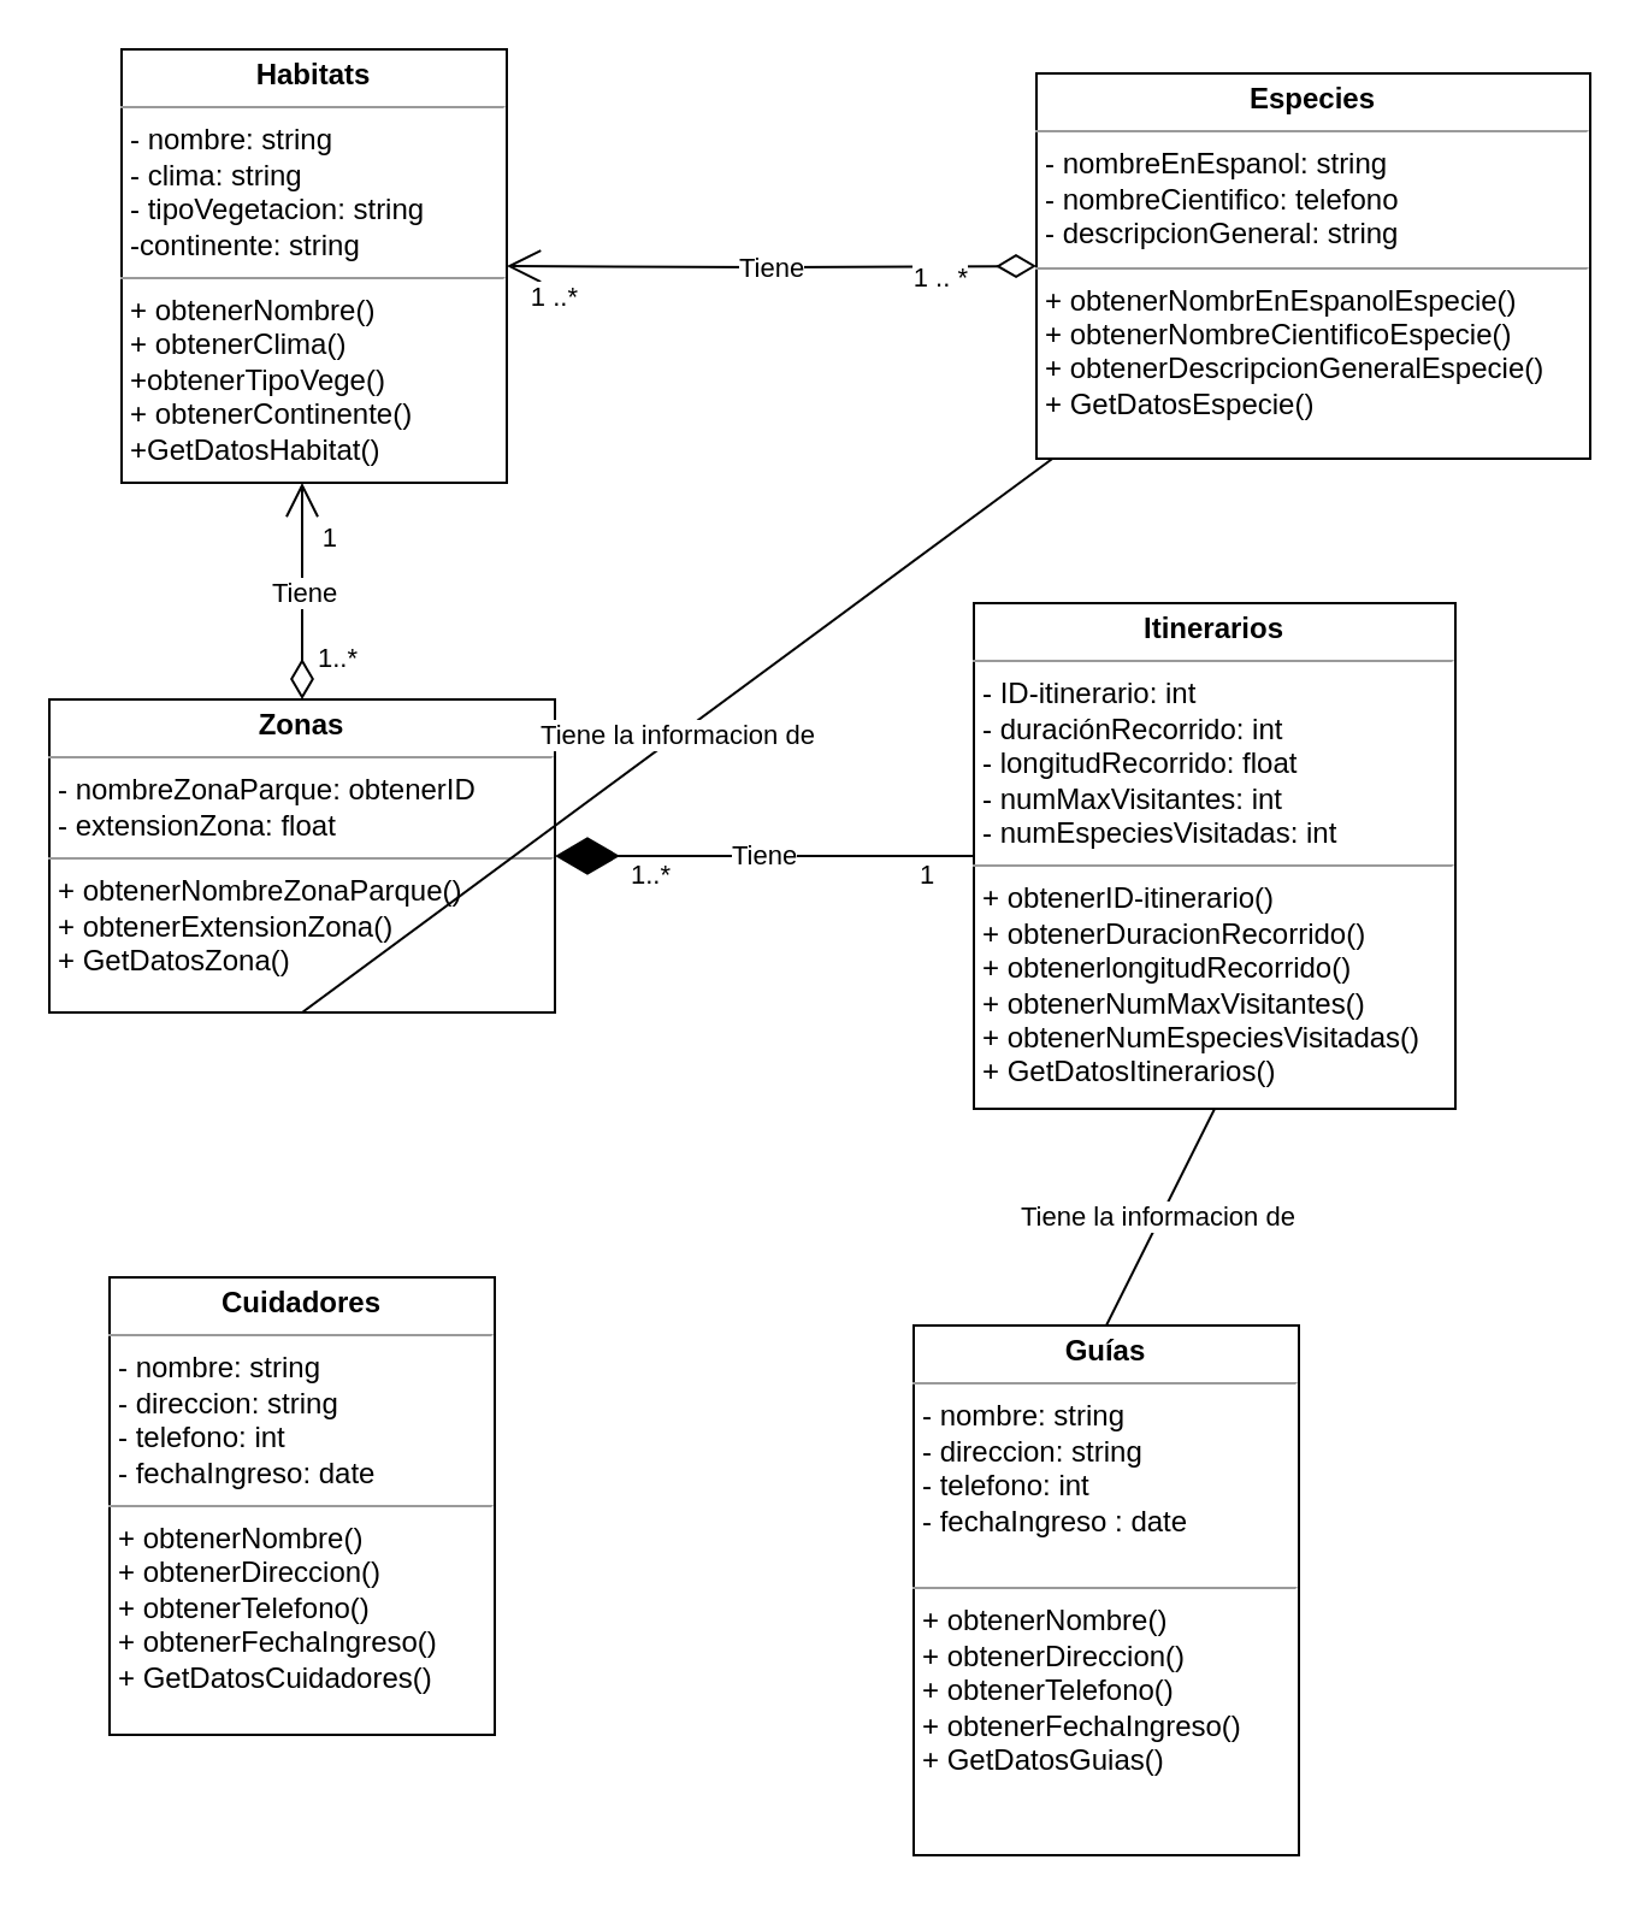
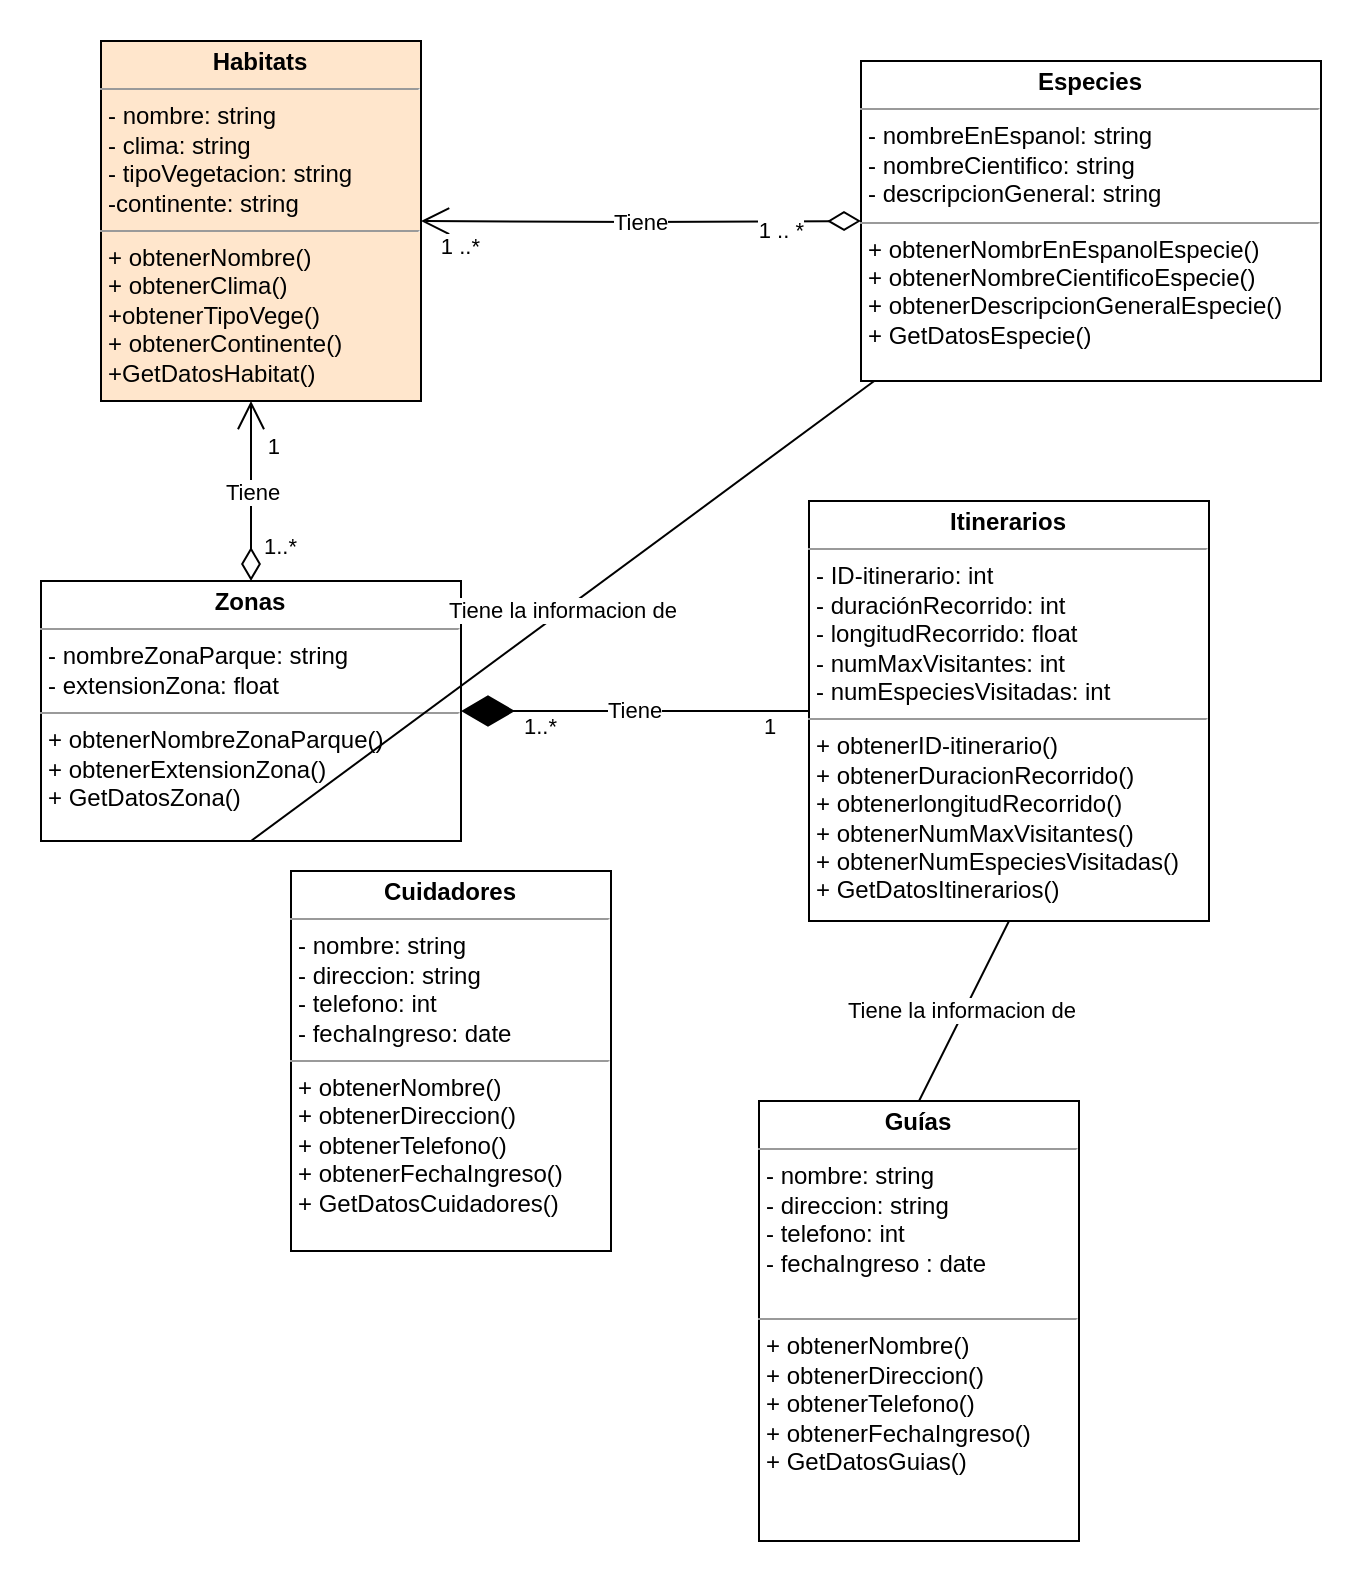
- <mxCell id="2" value="&lt;p style=&quot;margin:0px;margin-top:4px;text-align:center;&quot;&gt;&lt;b&gt;Especies&lt;/b&gt;&lt;/p&gt;&lt;hr size=&quot;1&quot;&gt;&lt;p style=&quot;margin:0px;margin-left:4px;&quot;&gt;- nombreEnEspanol: string&lt;/p&gt;&lt;p style=&quot;margin:0px;margin-left:4px;&quot;&gt;- nombreCientifico: telefono&lt;/p&gt;&lt;p style=&quot;margin:0px;margin-left:4px;&quot;&gt;- descripcionGeneral: string&lt;/p&gt;&lt;hr size=&quot;1&quot;&gt;&lt;p style=&quot;margin:0px;margin-left:4px;&quot;&gt;+ obtenerNombrEnEspanolEspecie()&lt;/p&gt;&lt;p style=&quot;margin:0px;margin-left:4px;&quot;&gt;+ obtenerNombreCientificoEspecie()&lt;/p&gt;&lt;p style=&quot;margin:0px;margin-left:4px;&quot;&gt;+ obtenerDescripcionGeneralEspecie()&lt;/p&gt;&lt;p style=&quot;margin:0px;margin-left:4px;&quot;&gt;+ GetDatosEspecie()&lt;/p&gt;" style="verticalAlign=top;align=left;overflow=fill;fontSize=12;fontFamily=Helvetica;html=1;whiteSpace=wrap;" parent="1" vertex="1"><mxGeometry x="430" y="30" width="230" height="160" as="geometry" /></mxCell>
+ <mxCell id="2" value="&lt;p style=&quot;margin:0px;margin-top:4px;text-align:center;&quot;&gt;&lt;b&gt;Especies&lt;/b&gt;&lt;/p&gt;&lt;hr size=&quot;1&quot;&gt;&lt;p style=&quot;margin:0px;margin-left:4px;&quot;&gt;- nombreEnEspanol: string&lt;/p&gt;&lt;p style=&quot;margin:0px;margin-left:4px;&quot;&gt;- nombreCientifico: string&lt;/p&gt;&lt;p style=&quot;margin:0px;margin-left:4px;&quot;&gt;- descripcionGeneral: string&lt;/p&gt;&lt;hr size=&quot;1&quot;&gt;&lt;p style=&quot;margin:0px;margin-left:4px;&quot;&gt;+ obtenerNombrEnEspanolEspecie()&lt;/p&gt;&lt;p style=&quot;margin:0px;margin-left:4px;&quot;&gt;+ obtenerNombreCientificoEspecie()&lt;/p&gt;&lt;p style=&quot;margin:0px;margin-left:4px;&quot;&gt;+ obtenerDescripcionGeneralEspecie()&lt;/p&gt;&lt;p style=&quot;margin:0px;margin-left:4px;&quot;&gt;+ GetDatosEspecie()&lt;/p&gt;" style="verticalAlign=top;align=left;overflow=fill;fontSize=12;fontFamily=Helvetica;html=1;whiteSpace=wrap;" parent="1" vertex="1"><mxGeometry x="430" y="30" width="230" height="160" as="geometry" /></mxCell>
- <mxCell id="3" value="&lt;p style=&quot;margin:0px;margin-top:4px;text-align:center;&quot;&gt;&lt;b&gt;Habitats&lt;/b&gt;&lt;/p&gt;&lt;hr size=&quot;1&quot;&gt;&lt;p style=&quot;margin:0px;margin-left:4px;&quot;&gt;- nombre: string&lt;/p&gt;&lt;p style=&quot;margin:0px;margin-left:4px;&quot;&gt;- clima: string&lt;/p&gt;&lt;p style=&quot;margin:0px;margin-left:4px;&quot;&gt;- tipoVegetacion: string&lt;/p&gt;&lt;p style=&quot;margin:0px;margin-left:4px;&quot;&gt;-continente: string&lt;/p&gt;&lt;hr size=&quot;1&quot;&gt;&lt;p style=&quot;margin:0px;margin-left:4px;&quot;&gt;+ obtenerNombre()&lt;/p&gt;&lt;p style=&quot;margin:0px;margin-left:4px;&quot;&gt;+ obtenerClima()&lt;/p&gt;&lt;p style=&quot;margin:0px;margin-left:4px;&quot;&gt;+obtenerTipoVege()&lt;/p&gt;&lt;p style=&quot;margin:0px;margin-left:4px;&quot;&gt;+ obtenerContinente()&lt;/p&gt;&lt;p style=&quot;margin:0px;margin-left:4px;&quot;&gt;+GetDatosHabitat()&lt;/p&gt;" style="verticalAlign=top;align=left;overflow=fill;fontSize=12;fontFamily=Helvetica;html=1;whiteSpace=wrap;" parent="1" vertex="1"><mxGeometry x="50" y="20" width="160" height="180" as="geometry" /></mxCell>
+ <mxCell id="3" value="&lt;p style=&quot;margin:0px;margin-top:4px;text-align:center;&quot;&gt;&lt;b&gt;Habitats&lt;/b&gt;&lt;/p&gt;&lt;hr size=&quot;1&quot;&gt;&lt;p style=&quot;margin:0px;margin-left:4px;&quot;&gt;- nombre: string&lt;/p&gt;&lt;p style=&quot;margin:0px;margin-left:4px;&quot;&gt;- clima: string&lt;/p&gt;&lt;p style=&quot;margin:0px;margin-left:4px;&quot;&gt;- tipoVegetacion: string&lt;/p&gt;&lt;p style=&quot;margin:0px;margin-left:4px;&quot;&gt;-continente: string&lt;/p&gt;&lt;hr size=&quot;1&quot;&gt;&lt;p style=&quot;margin:0px;margin-left:4px;&quot;&gt;+ obtenerNombre()&lt;/p&gt;&lt;p style=&quot;margin:0px;margin-left:4px;&quot;&gt;+ obtenerClima()&lt;/p&gt;&lt;p style=&quot;margin:0px;margin-left:4px;&quot;&gt;+obtenerTipoVege()&lt;/p&gt;&lt;p style=&quot;margin:0px;margin-left:4px;&quot;&gt;+ obtenerContinente()&lt;/p&gt;&lt;p style=&quot;margin:0px;margin-left:4px;&quot;&gt;+GetDatosHabitat()&lt;/p&gt;" style="verticalAlign=top;align=left;overflow=fill;fontSize=12;fontFamily=Helvetica;html=1;whiteSpace=wrap;fillColor=#ffe6cc;" parent="1" vertex="1"><mxGeometry x="50" y="20" width="160" height="180" as="geometry" /></mxCell>
- <mxCell id="4" value="&lt;p style=&quot;margin:0px;margin-top:4px;text-align:center;&quot;&gt;&lt;b&gt;Zonas&lt;/b&gt;&lt;/p&gt;&lt;hr size=&quot;1&quot;&gt;&lt;p style=&quot;margin:0px;margin-left:4px;&quot;&gt;- nombreZonaParque: obtenerID&lt;/p&gt;&lt;p style=&quot;margin:0px;margin-left:4px;&quot;&gt;- extensionZona: float&lt;/p&gt;&lt;hr size=&quot;1&quot;&gt;&lt;p style=&quot;margin:0px;margin-left:4px;&quot;&gt;+ obtenerNombreZonaParque()&lt;/p&gt;&lt;p style=&quot;margin:0px;margin-left:4px;&quot;&gt;+ obtenerExtensionZona()&lt;/p&gt;&lt;p style=&quot;margin:0px;margin-left:4px;&quot;&gt;+ GetDatosZona()&lt;/p&gt;" style="verticalAlign=top;align=left;overflow=fill;fontSize=12;fontFamily=Helvetica;html=1;whiteSpace=wrap;" parent="1" vertex="1"><mxGeometry x="20" y="290" width="210" height="130" as="geometry" /></mxCell>
+ <mxCell id="4" value="&lt;p style=&quot;margin:0px;margin-top:4px;text-align:center;&quot;&gt;&lt;b&gt;Zonas&lt;/b&gt;&lt;/p&gt;&lt;hr size=&quot;1&quot;&gt;&lt;p style=&quot;margin:0px;margin-left:4px;&quot;&gt;- nombreZonaParque: string&lt;/p&gt;&lt;p style=&quot;margin:0px;margin-left:4px;&quot;&gt;- extensionZona: float&lt;/p&gt;&lt;hr size=&quot;1&quot;&gt;&lt;p style=&quot;margin:0px;margin-left:4px;&quot;&gt;+ obtenerNombreZonaParque()&lt;/p&gt;&lt;p style=&quot;margin:0px;margin-left:4px;&quot;&gt;+ obtenerExtensionZona()&lt;/p&gt;&lt;p style=&quot;margin:0px;margin-left:4px;&quot;&gt;+ GetDatosZona()&lt;/p&gt;" style="verticalAlign=top;align=left;overflow=fill;fontSize=12;fontFamily=Helvetica;html=1;whiteSpace=wrap;" parent="1" vertex="1"><mxGeometry x="20" y="290" width="210" height="130" as="geometry" /></mxCell>
- <mxCell id="7" value="&lt;p style=&quot;margin:0px;margin-top:4px;text-align:center;&quot;&gt;&lt;b&gt;Cuidadores&lt;/b&gt;&lt;/p&gt;&lt;hr size=&quot;1&quot;&gt;&lt;p style=&quot;margin:0px;margin-left:4px;&quot;&gt;- nombre: string&amp;nbsp;&lt;/p&gt;&lt;p style=&quot;margin:0px;margin-left:4px;&quot;&gt;- direccion: string&lt;/p&gt;&lt;p style=&quot;margin:0px;margin-left:4px;&quot;&gt;- telefono: int&lt;/p&gt;&lt;p style=&quot;margin:0px;margin-left:4px;&quot;&gt;- fechaIngreso: date&lt;/p&gt;&lt;hr size=&quot;1&quot;&gt;&lt;p style=&quot;margin:0px;margin-left:4px;&quot;&gt;+&amp;nbsp;&lt;span style=&quot;background-color: initial;&quot;&gt;obtenerNombre()&lt;/span&gt;&lt;/p&gt;&lt;p style=&quot;border-color: var(--border-color); margin: 0px 0px 0px 4px;&quot;&gt;+ obtenerDireccion()&lt;/p&gt;&lt;p style=&quot;border-color: var(--border-color); margin: 0px 0px 0px 4px;&quot;&gt;+ obtenerTelefono()&lt;/p&gt;&lt;p style=&quot;border-color: var(--border-color); margin: 0px 0px 0px 4px;&quot;&gt;+ obtenerFechaIngreso()&lt;/p&gt;&lt;p style=&quot;border-color: var(--border-color); margin: 0px 0px 0px 4px;&quot;&gt;+ GetDatosCuidadores()&lt;/p&gt;" style="verticalAlign=top;align=left;overflow=fill;fontSize=12;fontFamily=Helvetica;html=1;whiteSpace=wrap;" parent="1" vertex="1"><mxGeometry x="45" y="530" width="160" height="190" as="geometry" /></mxCell>
+ <mxCell id="7" value="&lt;p style=&quot;margin:0px;margin-top:4px;text-align:center;&quot;&gt;&lt;b&gt;Cuidadores&lt;/b&gt;&lt;/p&gt;&lt;hr size=&quot;1&quot;&gt;&lt;p style=&quot;margin:0px;margin-left:4px;&quot;&gt;- nombre: string&amp;nbsp;&lt;/p&gt;&lt;p style=&quot;margin:0px;margin-left:4px;&quot;&gt;- direccion: string&lt;/p&gt;&lt;p style=&quot;margin:0px;margin-left:4px;&quot;&gt;- telefono: int&lt;/p&gt;&lt;p style=&quot;margin:0px;margin-left:4px;&quot;&gt;- fechaIngreso: date&lt;/p&gt;&lt;hr size=&quot;1&quot;&gt;&lt;p style=&quot;margin:0px;margin-left:4px;&quot;&gt;+&amp;nbsp;&lt;span style=&quot;background-color: initial;&quot;&gt;obtenerNombre()&lt;/span&gt;&lt;/p&gt;&lt;p style=&quot;border-color: var(--border-color); margin: 0px 0px 0px 4px;&quot;&gt;+ obtenerDireccion()&lt;/p&gt;&lt;p style=&quot;border-color: var(--border-color); margin: 0px 0px 0px 4px;&quot;&gt;+ obtenerTelefono()&lt;/p&gt;&lt;p style=&quot;border-color: var(--border-color); margin: 0px 0px 0px 4px;&quot;&gt;+ obtenerFechaIngreso()&lt;/p&gt;&lt;p style=&quot;border-color: var(--border-color); margin: 0px 0px 0px 4px;&quot;&gt;+ GetDatosCuidadores()&lt;/p&gt;" style="verticalAlign=top;align=left;overflow=fill;fontSize=12;fontFamily=Helvetica;html=1;whiteSpace=wrap;" parent="1" vertex="1"><mxGeometry x="145" y="435" width="160" height="190" as="geometry" /></mxCell>
